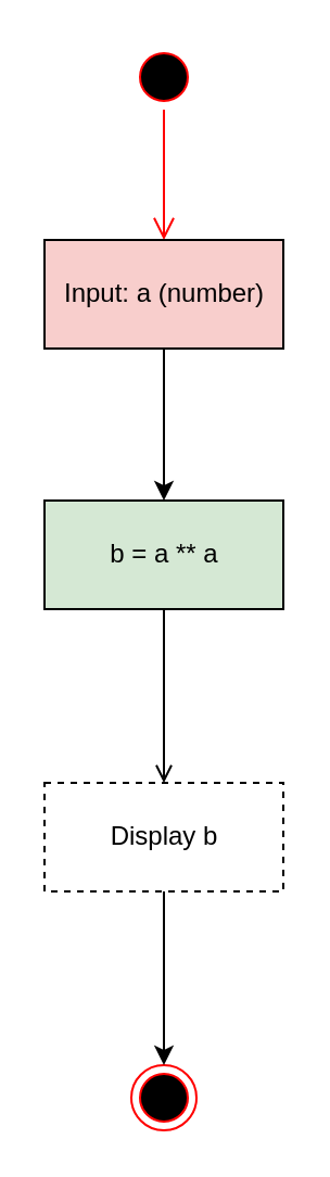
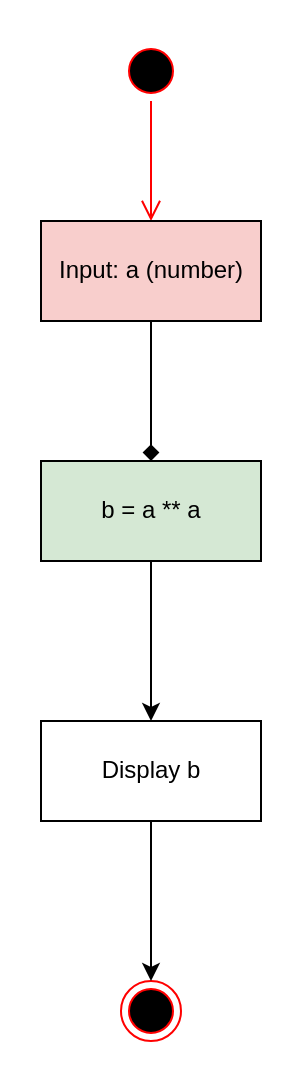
- <mxCell id="5" style="edgeStyle=orthogonalEdgeStyle;rounded=0;orthogonalLoop=1;jettySize=auto;html=1;exitX=0.5;exitY=1;exitDx=0;exitDy=0;entryX=0.5;entryY=0;entryDx=0;entryDy=0;" edge="1" parent="1" source="6" target="8"><mxGeometry relative="1" as="geometry" /></mxCell>
+ <mxCell id="5" style="edgeStyle=orthogonalEdgeStyle;rounded=0;orthogonalLoop=1;jettySize=auto;html=1;exitX=0.5;exitY=1;exitDx=0;exitDy=0;entryX=0.5;entryY=0;entryDx=0;entryDy=0;endArrow=diamond;" edge="1" parent="1" source="6" target="8"><mxGeometry relative="1" as="geometry" /></mxCell>
- <mxCell id="7" style="edgeStyle=orthogonalEdgeStyle;rounded=0;orthogonalLoop=1;jettySize=auto;html=1;exitX=0.5;exitY=1;exitDx=0;exitDy=0;entryX=0.5;entryY=0;entryDx=0;entryDy=0;endArrow=open;" edge="1" parent="1" source="8" target="10"><mxGeometry relative="1" as="geometry" /></mxCell>
+ <mxCell id="7" style="edgeStyle=orthogonalEdgeStyle;rounded=0;orthogonalLoop=1;jettySize=auto;html=1;exitX=0.5;exitY=1;exitDx=0;exitDy=0;entryX=0.5;entryY=0;entryDx=0;entryDy=0;" edge="1" parent="1" source="8" target="10"><mxGeometry relative="1" as="geometry" /></mxCell>
- <mxCell id="10" value="Display b" style="html=1;dashed=1;" vertex="1" parent="1"><mxGeometry x="20" y="360" width="110" height="50" as="geometry" /></mxCell>
+ <mxCell id="10" value="Display b" style="html=1;" vertex="1" parent="1"><mxGeometry x="20" y="360" width="110" height="50" as="geometry" /></mxCell>
